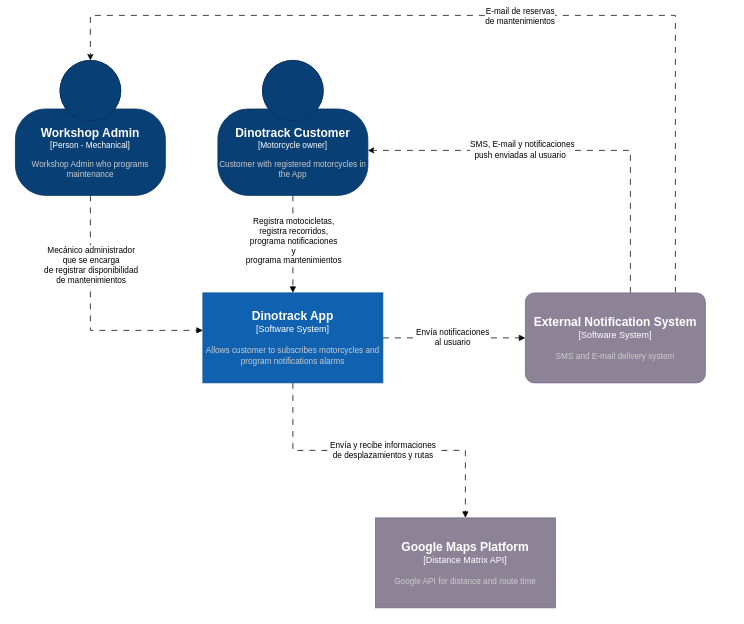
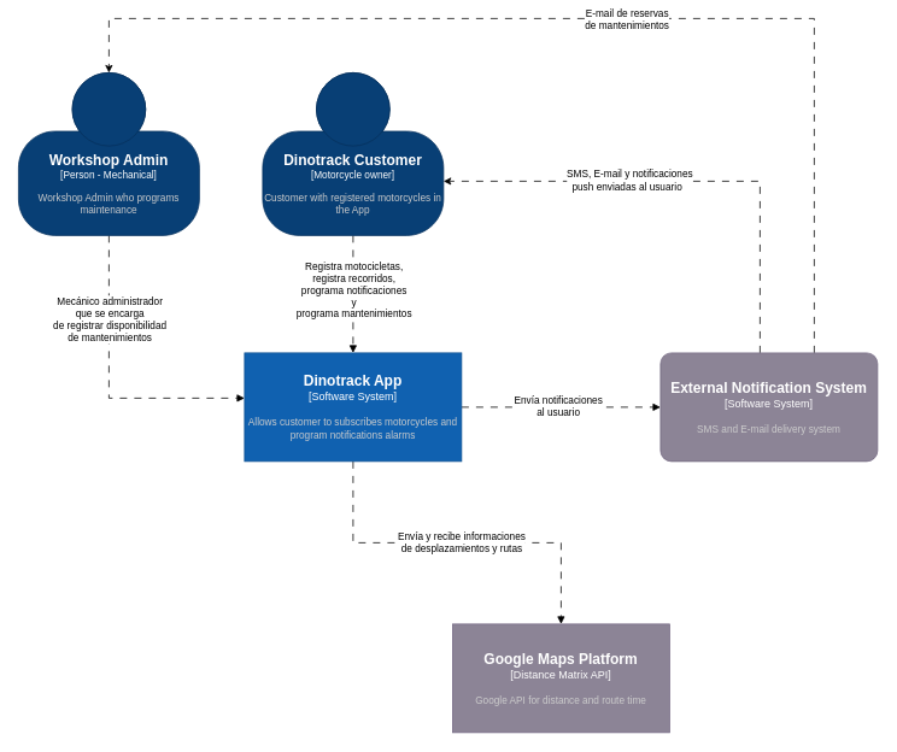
- <mxCell id="15" value="&lt;font style=&quot;font-size: 16px&quot;&gt;&lt;b&gt;External Notification System&lt;/b&gt;&lt;/font&gt;&lt;div&gt;[Software System]&lt;/div&gt;&lt;br&gt;&lt;div&gt;&lt;font style=&quot;font-size: 11px&quot;&gt;&lt;font color=&quot;#cccccc&quot;&gt;SMS and E-mail delivery system &lt;/font&gt;&lt;/div&gt;" style="rounded=1;whiteSpace=wrap;html=1;labelBackgroundColor=none;fillColor=#8C8496;fontColor=#ffffff;align=center;arcSize=10;strokeColor=#736782;metaEdit=1;resizable=0;points=[[0.25,0,0],[0.5,0,0],[0.75,0,0],[1,0.25,0],[1,0.5,0],[1,0.75,0],[0.75,1,0],[0.5,1,0],[0.25,1,0],[0,0.75,0],[0,0.5,0],[0,0.25,0]];" parent="1" vertex="1"><mxGeometry x="700" y="390" width="240" height="120" as="geometry" /></mxCell>
+ <mxCell id="15" value="&lt;font style=&quot;font-size: 16px&quot;&gt;&lt;b&gt;External Notification System&lt;/b&gt;&lt;/font&gt;&lt;div&gt;[Software System]&lt;/div&gt;&lt;br&gt;&lt;div&gt;&lt;font style=&quot;font-size: 11px&quot;&gt;&lt;font color=&quot;#cccccc&quot;&gt;SMS and E-mail delivery system &lt;/font&gt;&lt;/div&gt;" style="rounded=1;whiteSpace=wrap;html=1;labelBackgroundColor=none;fillColor=#8C8496;fontColor=#ffffff;align=center;arcSize=10;strokeColor=#736782;metaEdit=1;resizable=0;points=[[0.25,0,0],[0.5,0,0],[0.75,0,0],[1,0.25,0],[1,0.5,0],[1,0.75,0],[0.75,1,0],[0.5,1,0],[0.25,1,0],[0,0.75,0],[0,0.5,0],[0,0.25,0]];" parent="1" vertex="1"><mxGeometry x="730" y="390" width="240" height="120" as="geometry" /></mxCell>
